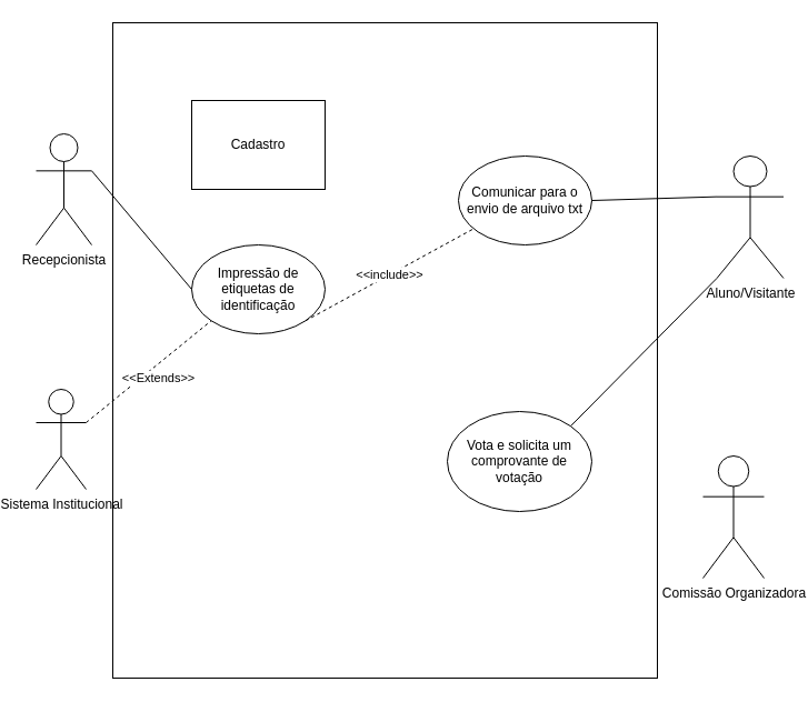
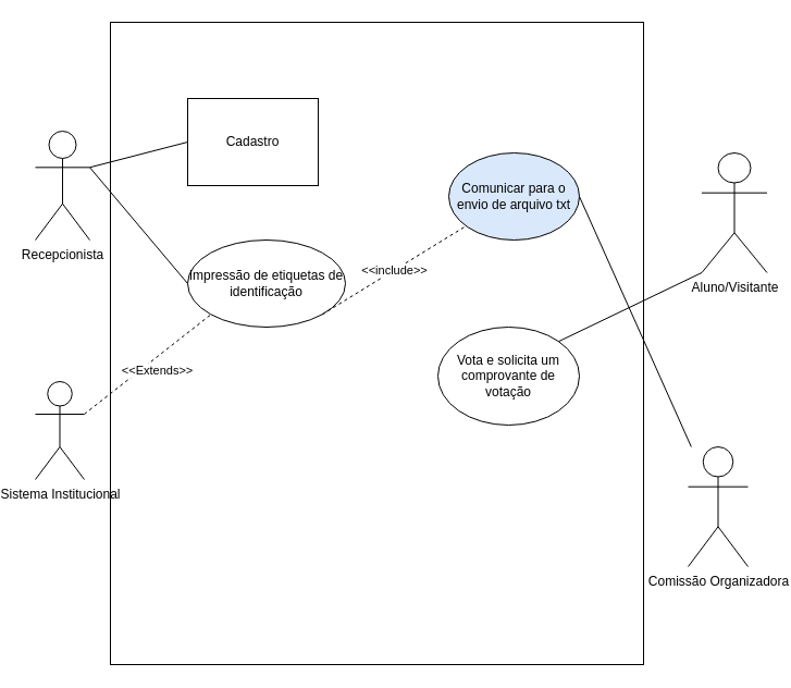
+ <mxCell id="8" value="" style="endArrow=none;html=1;exitX=1;exitY=0.333;exitDx=0;exitDy=0;exitPerimeter=0;entryX=0;entryY=0.5;entryDx=0;entryDy=0;" edge="1" parent="1" source="3" target="5"><mxGeometry width="50" height="50" relative="1" as="geometry"><mxPoint x="80" y="155" as="sourcePoint" /><mxPoint x="130" y="105" as="targetPoint" /></mxGeometry></mxCell>
- <mxCell id="11" value="" style="endArrow=none;html=1;entryX=0;entryY=0.333;entryDx=0;entryDy=0;entryPerimeter=0;exitX=1;exitY=0.5;exitDx=0;exitDy=0;" edge="1" parent="1" source="10" target="4"><mxGeometry width="50" height="50" relative="1" as="geometry"><mxPoint x="380" y="440" as="sourcePoint" /><mxPoint x="430" y="390" as="targetPoint" /></mxGeometry></mxCell>
+ <mxCell id="11" value="" style="endArrow=none;html=1;exitX=1;exitY=0.5;exitDx=0;exitDy=0;" edge="1" parent="1" source="10" target="14"><mxGeometry width="50" height="50" relative="1" as="geometry"><mxPoint x="380" y="440" as="sourcePoint" /><mxPoint x="430" y="390" as="targetPoint" /></mxGeometry></mxCell>
- <mxCell id="10" value="&lt;div&gt;Comunicar para o envio de arquivo txt&lt;/div&gt;" style="ellipse;whiteSpace=wrap;html=1;" vertex="1" parent="1"><mxGeometry x="400" y="140" width="120" height="80" as="geometry" /></mxCell>
+ <mxCell id="10" value="&lt;div&gt;Comunicar para o envio de arquivo txt&lt;/div&gt;" style="ellipse;whiteSpace=wrap;html=1;fillColor=#dae8fc;" vertex="1" parent="1"><mxGeometry x="400" y="140" width="120" height="80" as="geometry" /></mxCell>
- <mxCell id="6" value="Impressão de etiquetas de identificação" style="ellipse;whiteSpace=wrap;html=1;" vertex="1" parent="1"><mxGeometry x="160" y="220" width="120" height="80" as="geometry" /></mxCell>
+ <mxCell id="6" value="Impressão de etiquetas de identificação" style="ellipse;whiteSpace=wrap;html=1;" vertex="1" parent="1"><mxGeometry x="160" y="220" width="145" height="80" as="geometry" /></mxCell>
- <mxCell id="15" value="Vota e solicita um comprovante de votação" style="ellipse;whiteSpace=wrap;html=1;" vertex="1" parent="1"><mxGeometry x="390" y="370" width="130" height="90" as="geometry" /></mxCell>
+ <mxCell id="15" value="Vota e solicita um comprovante de votação" style="ellipse;whiteSpace=wrap;html=1;" vertex="1" parent="1"><mxGeometry x="390" y="300" width="130" height="90" as="geometry" /></mxCell>
